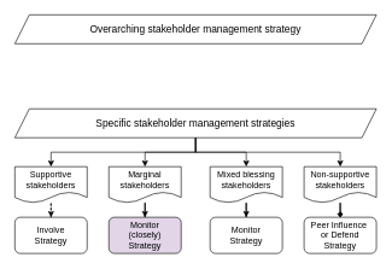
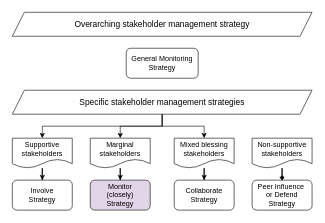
+ <mxCell id="3" value="General Monitoring&lt;br&gt;Strategy" style="rounded=1;whiteSpace=wrap;html=1;" vertex="1" parent="1"><mxGeometry x="210" y="80" width="120" height="50" as="geometry" /></mxCell>
- <mxCell id="16" value="" style="endArrow=classic;html=1;rounded=0;exitX=0.5;exitY=1;exitDx=0;exitDy=0;entryX=0.5;entryY=0;entryDx=0;entryDy=0;edgeStyle=orthogonalEdgeStyle;" edge="1" parent="1" source="5" target="14"><mxGeometry width="50" height="50" relative="1" as="geometry"><mxPoint x="260" y="190" as="sourcePoint" /><mxPoint x="310" y="140" as="targetPoint" /></mxGeometry></mxCell>
- <mxCell id="7" value="" style="edgeStyle=orthogonalEdgeStyle;rounded=0;orthogonalLoop=1;jettySize=auto;html=1;dashed=1;" edge="1" parent="1" source="8" target="6"><mxGeometry relative="1" as="geometry" /></mxCell>
+ <mxCell id="7" value="" style="edgeStyle=orthogonalEdgeStyle;rounded=0;orthogonalLoop=1;jettySize=auto;html=1;" edge="1" parent="1" source="8" target="6"><mxGeometry relative="1" as="geometry" /></mxCell>
- <mxCell id="19" value="Monitor&lt;br&gt;Strategy" style="rounded=1;whiteSpace=wrap;html=1;" vertex="1" parent="1"><mxGeometry x="290" y="300" width="100" height="50" as="geometry" /></mxCell>
+ <mxCell id="19" value="Collaborate&lt;br&gt;Strategy" style="rounded=1;whiteSpace=wrap;html=1;" vertex="1" parent="1"><mxGeometry x="290" y="300" width="100" height="50" as="geometry" /></mxCell>
